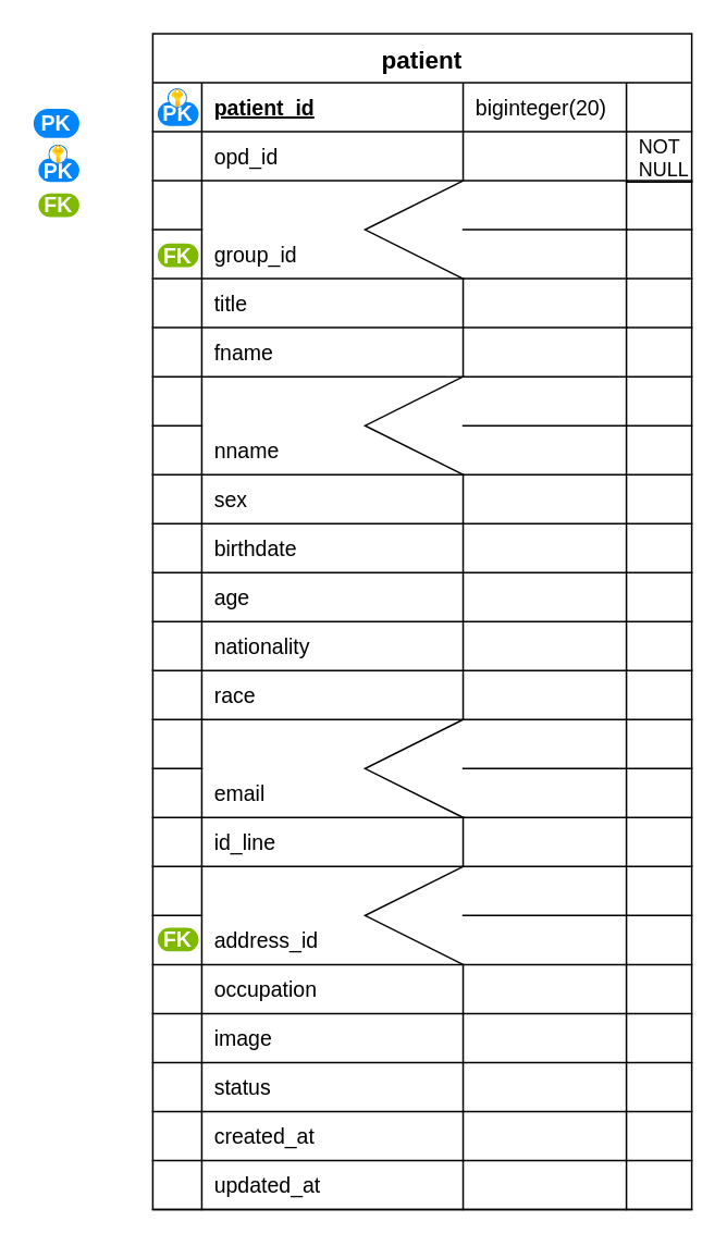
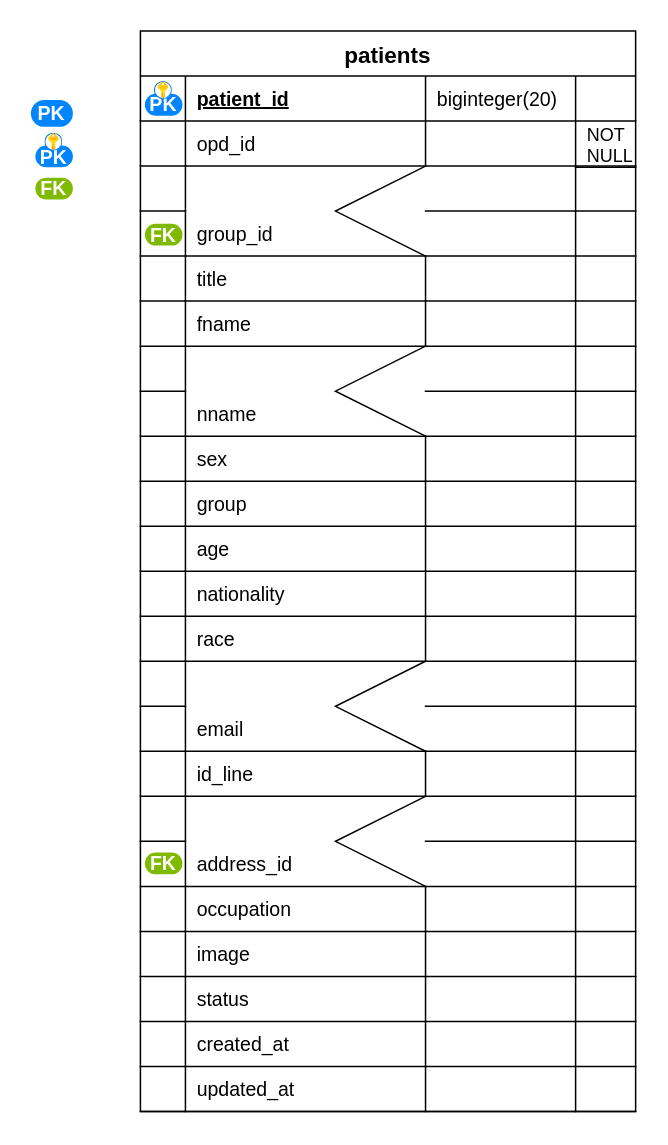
- <mxCell id="2" value="patient" style="shape=table;startSize=30;container=1;collapsible=1;childLayout=tableLayout;fixedRows=1;rowLines=0;fontStyle=1;align=center;resizeLast=1;perimeterSpacing=1;swimlaneFillColor=default;sketch=0;shadow=0;rounded=0;fontSize=15;" parent="1" vertex="1"><mxGeometry x="93" y="20.16" width="330" height="720" as="geometry" /></mxCell>
+ <mxCell id="2" value="patients" style="shape=table;startSize=30;container=1;collapsible=1;childLayout=tableLayout;fixedRows=1;rowLines=0;fontStyle=1;align=center;resizeLast=1;perimeterSpacing=1;swimlaneFillColor=default;sketch=0;shadow=0;rounded=0;fontSize=15;" parent="1" vertex="1"><mxGeometry x="93" y="20.16" width="330" height="720" as="geometry" /></mxCell>
- <mxCell id="48" value="birthdate" style="shape=partialRectangle;overflow=hidden;connectable=0;fillColor=none;top=0;left=0;bottom=1;right=0;align=left;spacingLeft=6;fontSize=13;" vertex="1" parent="46"><mxGeometry x="30" width="160" height="30" as="geometry"><mxRectangle width="160" height="30" as="alternateBounds" /></mxGeometry></mxCell>
+ <mxCell id="48" value="group" style="shape=partialRectangle;overflow=hidden;connectable=0;fillColor=none;top=0;left=0;bottom=1;right=0;align=left;spacingLeft=6;fontSize=13;" vertex="1" parent="46"><mxGeometry x="30" width="160" height="30" as="geometry"><mxRectangle width="160" height="30" as="alternateBounds" /></mxGeometry></mxCell>
